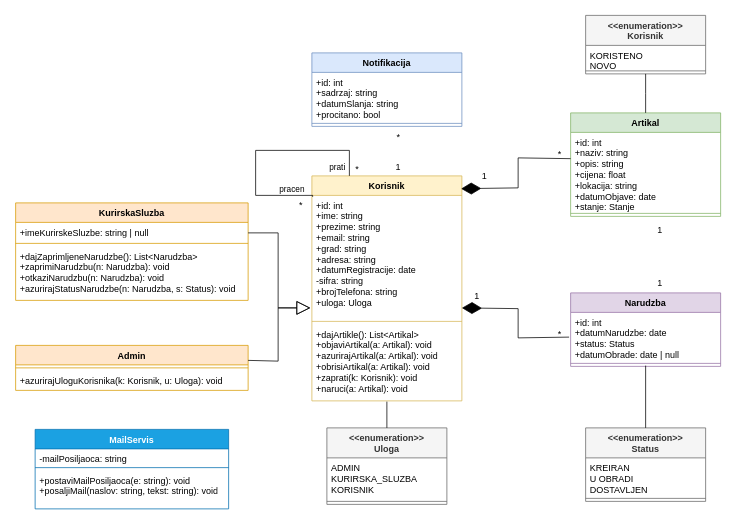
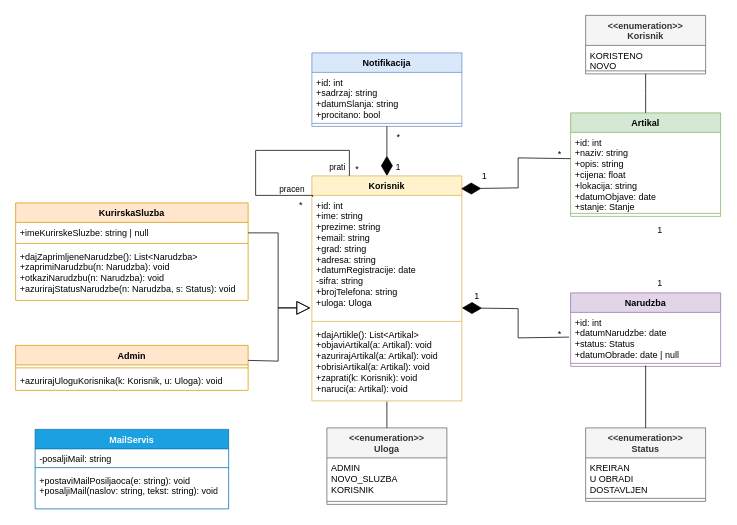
+ <mxCell id="36" value="" style="endArrow=diamondThin;endFill=1;endSize=24;html=1;rounded=0;entryX=0.5;entryY=0;entryDx=0;entryDy=0;exitX=0.5;exitY=1;exitDx=0;exitDy=0;" edge="1" parent="1" source="24" target="2"><mxGeometry width="160" relative="1" as="geometry"><mxPoint x="280" y="190" as="sourcePoint" /><mxPoint x="440" y="190" as="targetPoint" /></mxGeometry></mxCell>
- <mxCell id="53" value="-mailPosiljaoca: string" style="text;strokeColor=none;fillColor=none;align=left;verticalAlign=top;spacingLeft=4;spacingRight=4;overflow=hidden;rotatable=0;points=[[0,0.5],[1,0.5]];portConstraint=eastwest;whiteSpace=wrap;html=1;" vertex="1" parent="52"><mxGeometry y="26" width="258" height="21" as="geometry" /></mxCell>
+ <mxCell id="53" value="-posaljiMail: string" style="text;strokeColor=none;fillColor=none;align=left;verticalAlign=top;spacingLeft=4;spacingRight=4;overflow=hidden;rotatable=0;points=[[0,0.5],[1,0.5]];portConstraint=eastwest;whiteSpace=wrap;html=1;" vertex="1" parent="52"><mxGeometry y="26" width="258" height="21" as="geometry" /></mxCell>
- <mxCell id="10" value="ADMIN&lt;div&gt;KURIRSKA_SLUZBA&lt;br&gt;KORISNIK&lt;/div&gt;" style="text;strokeColor=none;fillColor=none;align=left;verticalAlign=top;spacingLeft=4;spacingRight=4;overflow=hidden;rotatable=0;points=[[0,0.5],[1,0.5]];portConstraint=eastwest;whiteSpace=wrap;html=1;" vertex="1" parent="9"><mxGeometry y="40" width="160" height="54" as="geometry" /></mxCell>
+ <mxCell id="10" value="ADMIN&lt;div&gt;NOVO_SLUZBA&lt;br&gt;KORISNIK&lt;/div&gt;" style="text;strokeColor=none;fillColor=none;align=left;verticalAlign=top;spacingLeft=4;spacingRight=4;overflow=hidden;rotatable=0;points=[[0,0.5],[1,0.5]];portConstraint=eastwest;whiteSpace=wrap;html=1;" vertex="1" parent="9"><mxGeometry y="40" width="160" height="54" as="geometry" /></mxCell>
